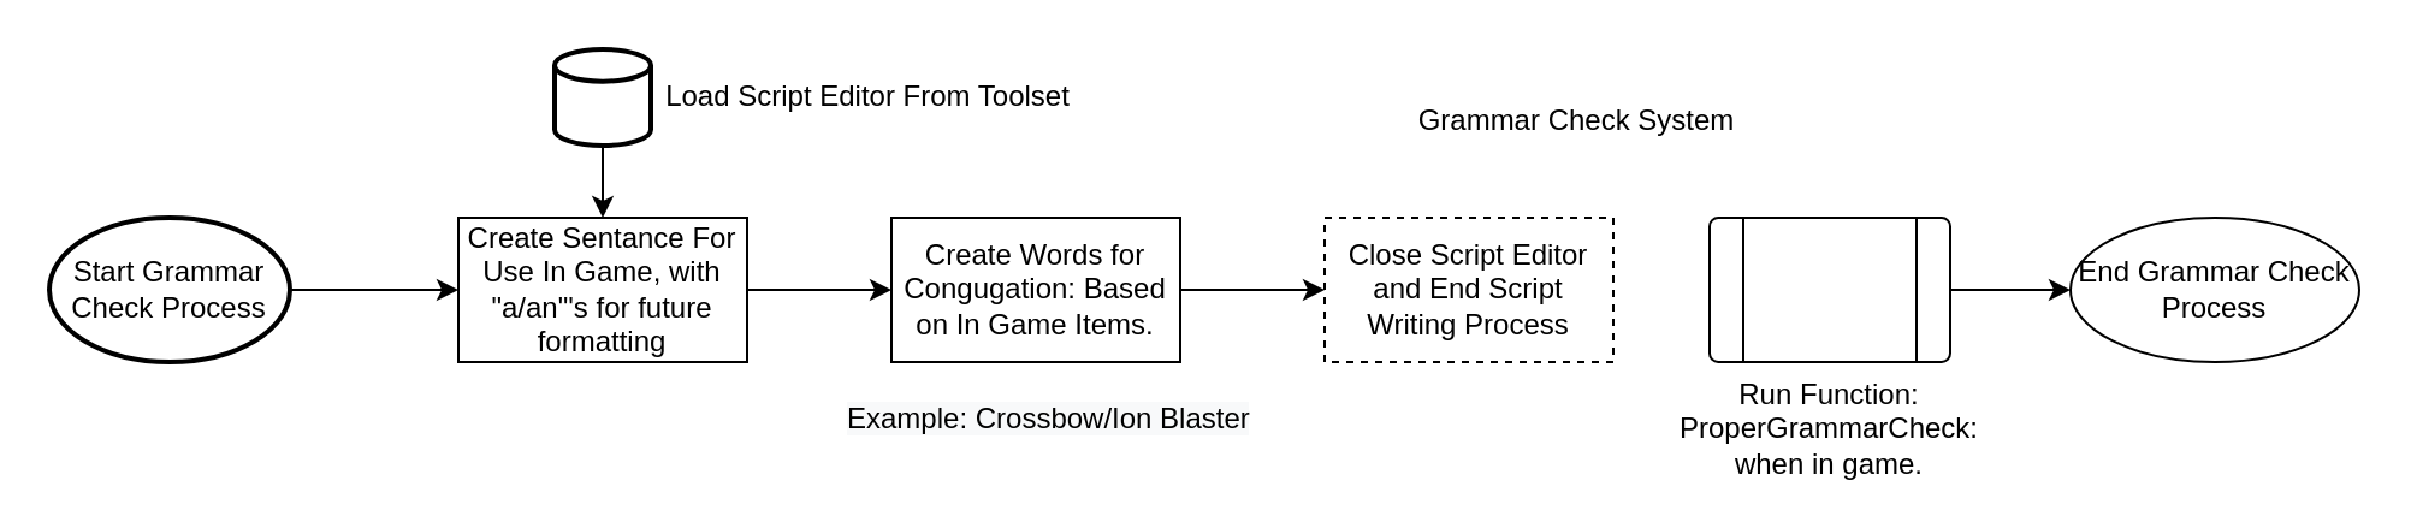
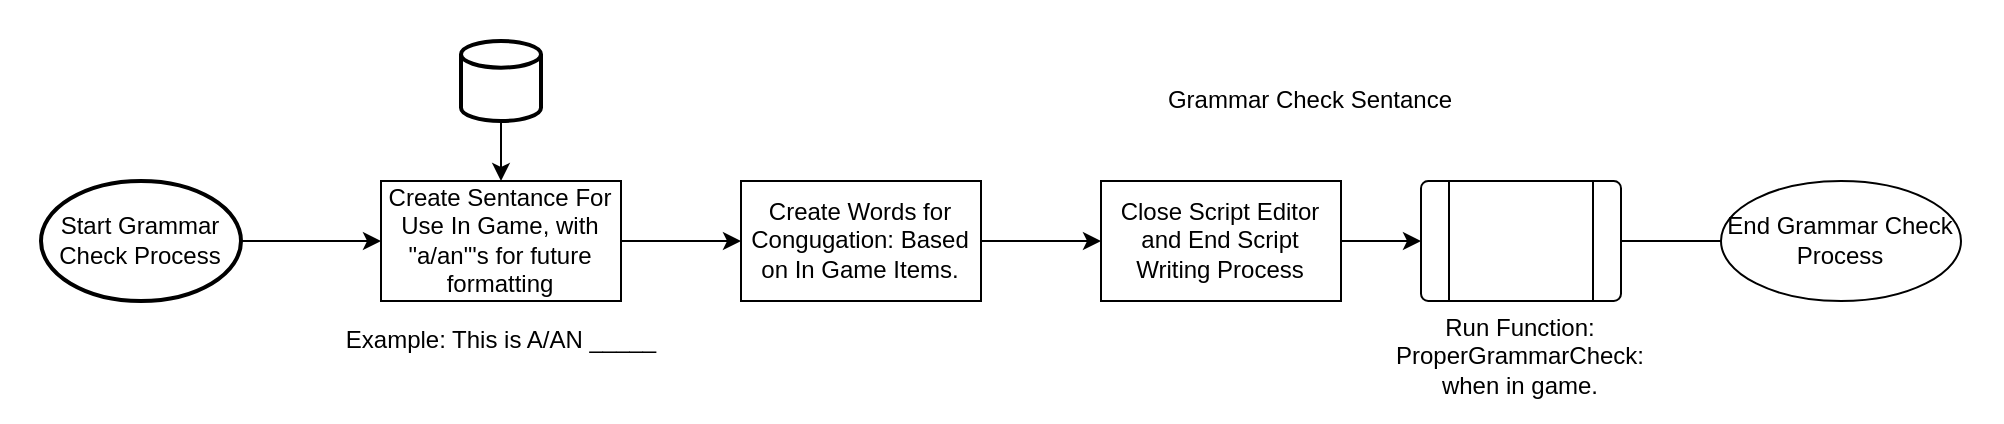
- <mxCell id="7" value="Load Script Editor From Toolset" style="text;html=1;align=center;verticalAlign=middle;resizable=0;points=[];autosize=1;" vertex="1" parent="1"><mxGeometry x="270" y="30" width="180" height="20" as="geometry" /></mxCell>
- <mxCell id="2" value="Grammar Check System" style="text;html=1;strokeColor=none;fillColor=none;align=center;verticalAlign=middle;whiteSpace=wrap;rounded=0;" vertex="1" parent="1"><mxGeometry x="570" y="40" width="170" height="20" as="geometry" /></mxCell>
+ <mxCell id="2" value="Grammar Check Sentance" style="text;html=1;strokeColor=none;fillColor=none;align=center;verticalAlign=middle;whiteSpace=wrap;rounded=0;" vertex="1" parent="1"><mxGeometry x="570" y="40" width="170" height="20" as="geometry" /></mxCell>
- <mxCell id="17" value="Close Script Editor&lt;br&gt;and End Script Writing Process" style="whiteSpace=wrap;html=1;dashed=1;" vertex="1" parent="1"><mxGeometry x="550" y="90" width="120" height="60" as="geometry" /></mxCell>
+ <mxCell id="17" value="Close Script Editor&lt;br&gt;and End Script Writing Process" style="whiteSpace=wrap;html=1;" vertex="1" parent="1"><mxGeometry x="550" y="90" width="120" height="60" as="geometry" /></mxCell>
+ <mxCell id="16" style="edgeStyle=orthogonalEdgeStyle;rounded=0;orthogonalLoop=1;jettySize=auto;html=1;exitX=1;exitY=0.5;exitDx=0;exitDy=0;entryX=0;entryY=0.5;entryDx=0;entryDy=0;" edge="1" parent="1" source="17" target="15"><mxGeometry relative="1" as="geometry" /></mxCell>
- <mxCell id="14" style="edgeStyle=orthogonalEdgeStyle;rounded=0;orthogonalLoop=1;jettySize=auto;html=1;" edge="1" parent="1" source="15" target="18"><mxGeometry relative="1" as="geometry"><mxPoint x="910" y="120" as="targetPoint" /></mxGeometry></mxCell>
+ <mxCell id="14" style="edgeStyle=orthogonalEdgeStyle;rounded=0;orthogonalLoop=1;jettySize=auto;html=1;endArrow=none;" edge="1" parent="1" source="15" target="18"><mxGeometry relative="1" as="geometry"><mxPoint x="910" y="120" as="targetPoint" /></mxGeometry></mxCell>
+ <mxCell id="10" value="Example: This is A/AN _____" style="text;html=1;align=center;verticalAlign=middle;resizable=0;points=[];autosize=1;" vertex="1" parent="1"><mxGeometry x="165" y="160" width="170" height="20" as="geometry" /></mxCell>
- <mxCell id="13" value="&lt;span style=&quot;color: rgb(0 , 0 , 0) ; font-family: &amp;#34;helvetica&amp;#34; ; font-size: 12px ; font-style: normal ; font-weight: 400 ; letter-spacing: normal ; text-align: center ; text-indent: 0px ; text-transform: none ; word-spacing: 0px ; background-color: rgb(248 , 249 , 250) ; display: inline ; float: none&quot;&gt;Example: Crossbow/Ion Blaster&lt;/span&gt;" style="text;whiteSpace=wrap;html=1;" vertex="1" parent="1"><mxGeometry x="350" y="160" width="180" height="30" as="geometry" /></mxCell>
